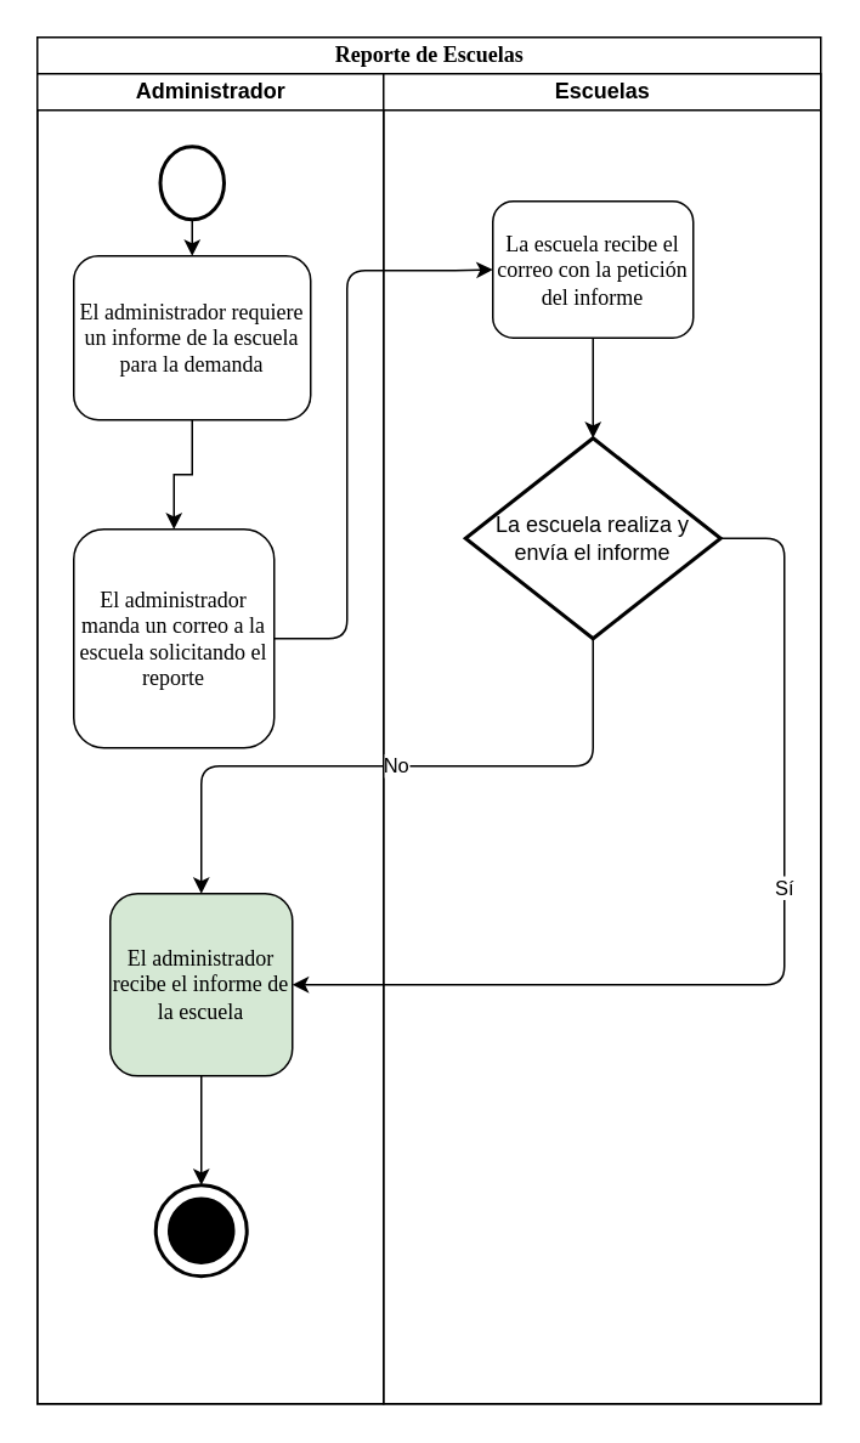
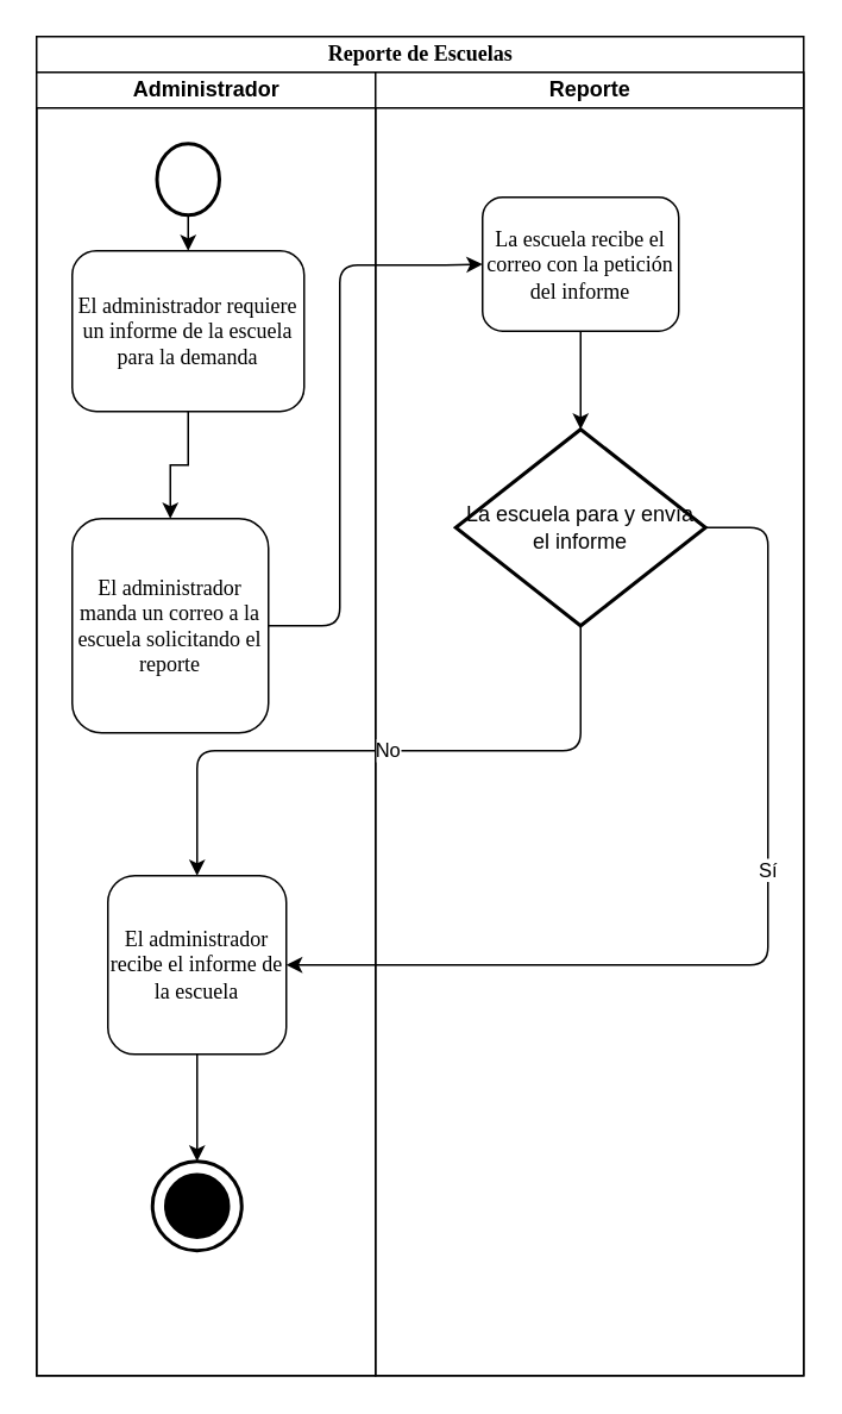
- <mxCell id="14" value="Escuelas" style="swimlane;html=1;startSize=20;" parent="2" vertex="1"><mxGeometry x="190" y="20" width="240" height="730" as="geometry" /></mxCell>
+ <mxCell id="14" value="Reporte" style="swimlane;html=1;startSize=20;" parent="2" vertex="1"><mxGeometry x="190" y="20" width="240" height="730" as="geometry" /></mxCell>
- <mxCell id="17" value="La escuela realiza y envía el informe" style="strokeWidth=2;html=1;shape=mxgraph.flowchart.decision;whiteSpace=wrap;" vertex="1" parent="14"><mxGeometry x="45" y="200" width="140" height="110" as="geometry" /></mxCell>
+ <mxCell id="17" value="La escuela para y envía el informe" style="strokeWidth=2;html=1;shape=mxgraph.flowchart.decision;whiteSpace=wrap;" vertex="1" parent="14"><mxGeometry x="45" y="200" width="140" height="110" as="geometry" /></mxCell>
- <mxCell id="11" value="&lt;font style=&quot;font-size: 12px&quot;&gt;El administrador recibe el informe de la escuela&lt;/font&gt;" style="rounded=1;whiteSpace=wrap;html=1;shadow=0;labelBackgroundColor=none;strokeWidth=1;fontFamily=Verdana;fontSize=8;align=center;fillColor=#d5e8d4;" vertex="1" parent="3"><mxGeometry x="40" y="450" width="100" height="100" as="geometry" /></mxCell>
+ <mxCell id="11" value="&lt;font style=&quot;font-size: 12px&quot;&gt;El administrador recibe el informe de la escuela&lt;/font&gt;" style="rounded=1;whiteSpace=wrap;html=1;shadow=0;labelBackgroundColor=none;strokeWidth=1;fontFamily=Verdana;fontSize=8;align=center;" vertex="1" parent="3"><mxGeometry x="40" y="450" width="100" height="100" as="geometry" /></mxCell>
